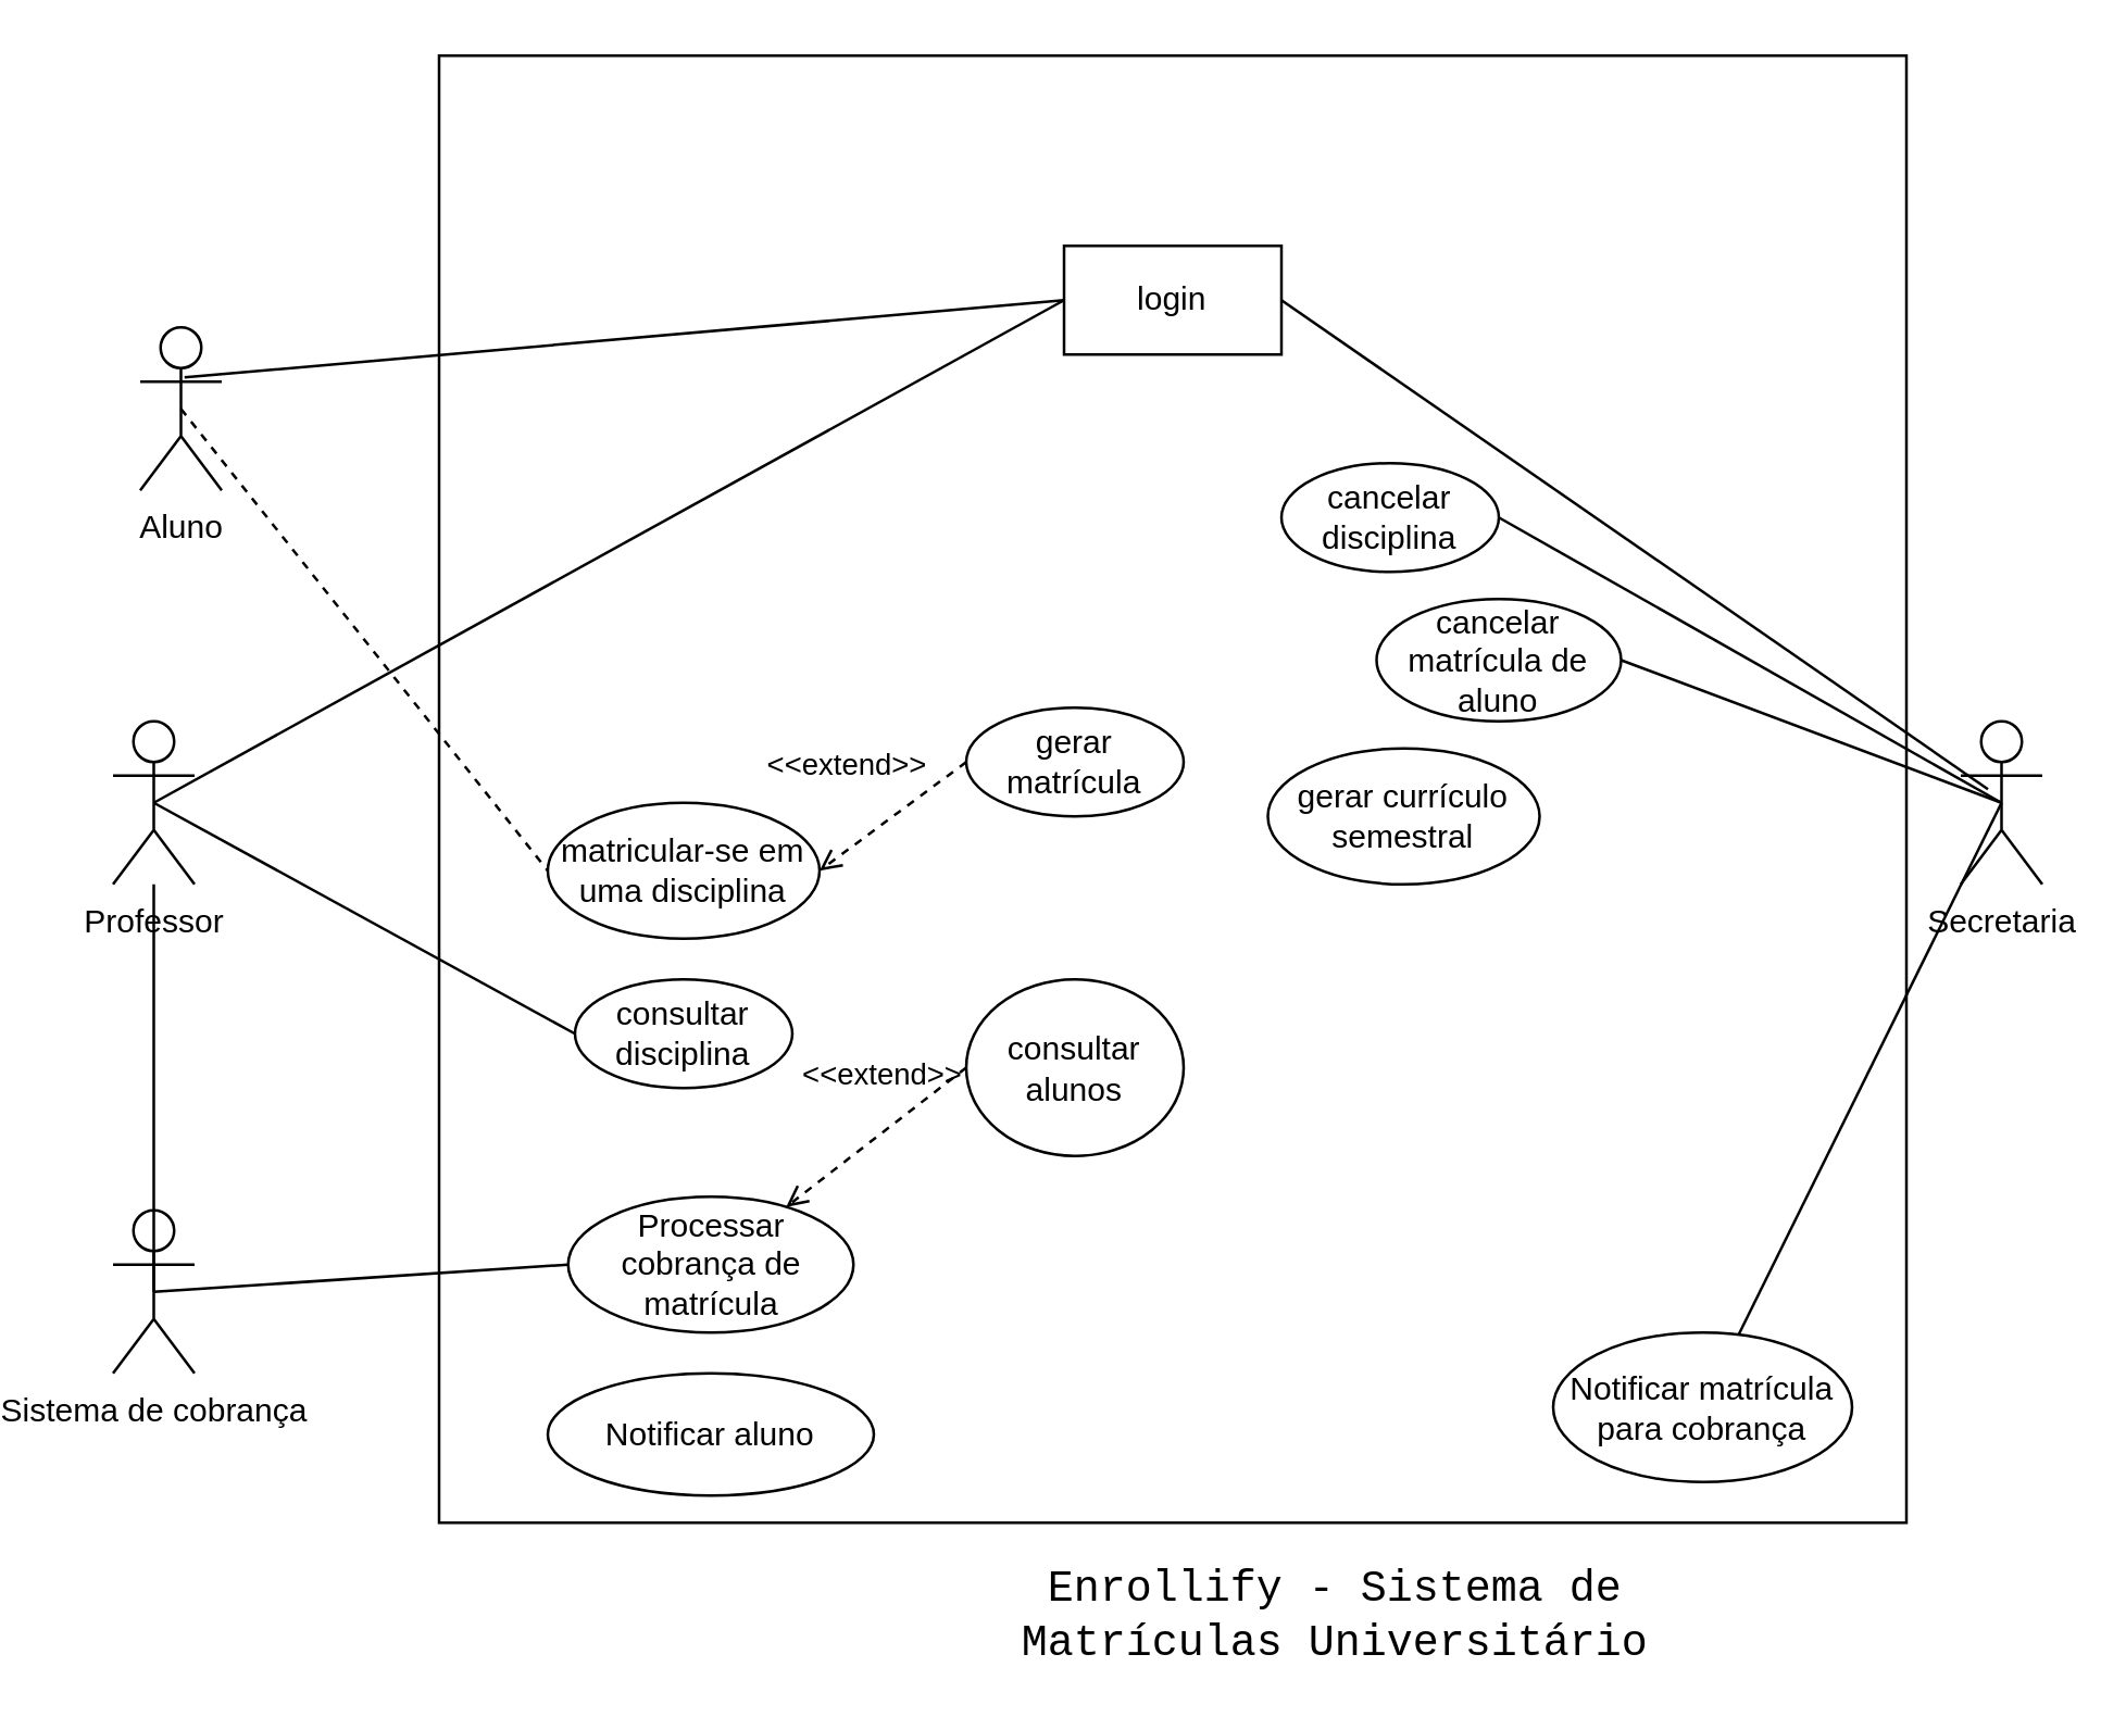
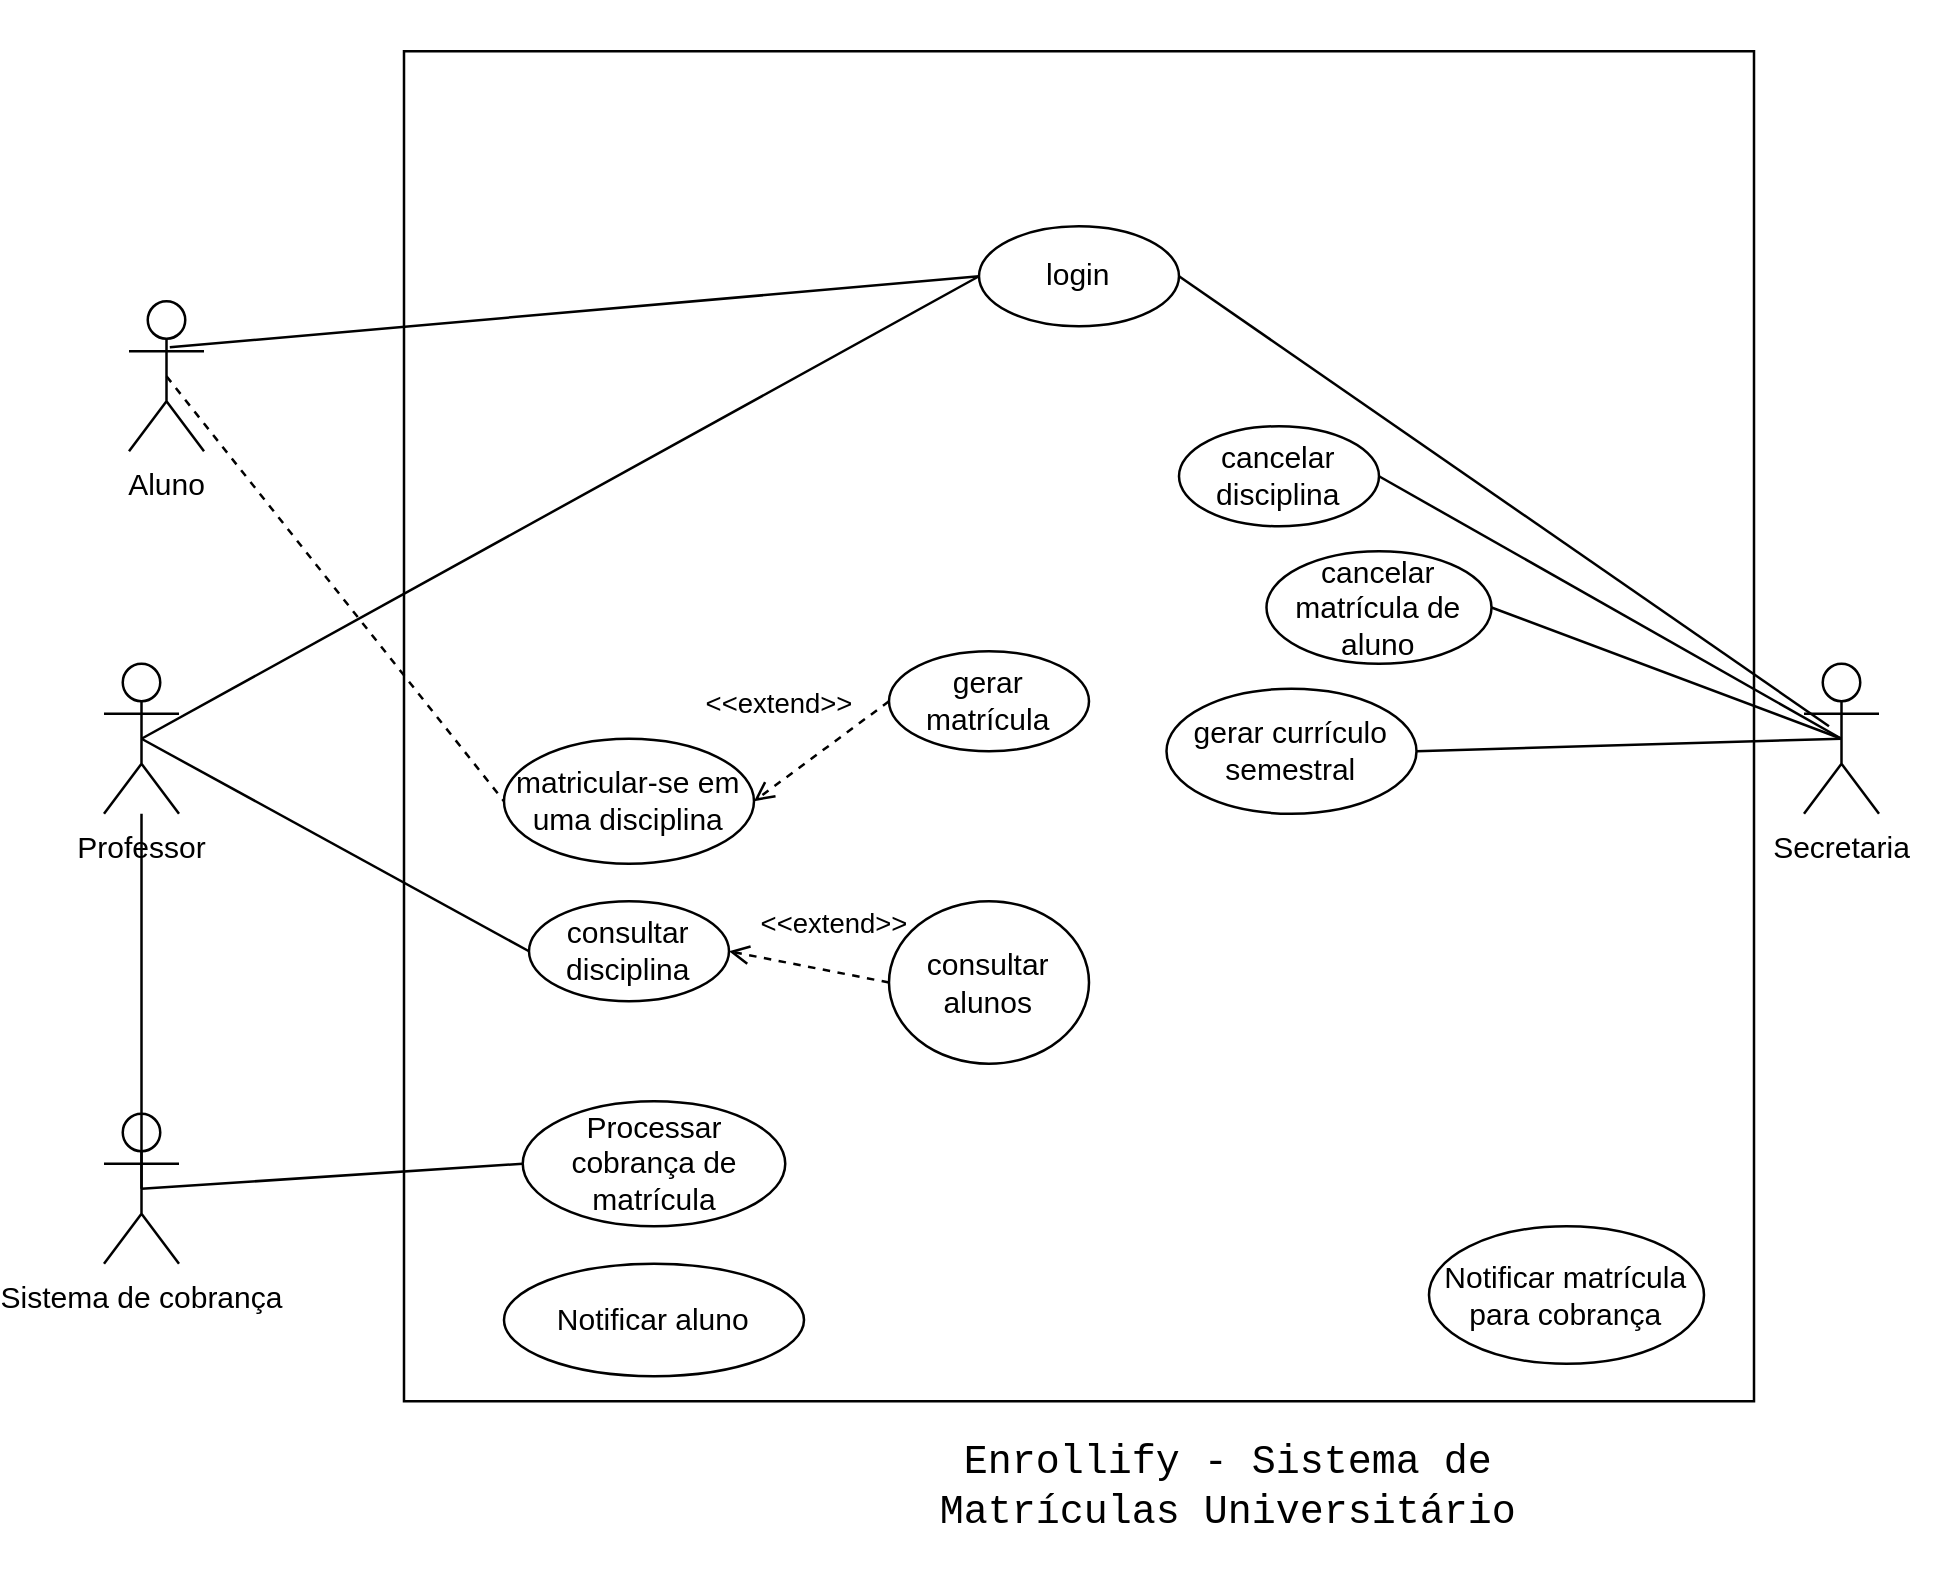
- <mxCell id="9" value="login" style="whiteSpace=wrap;html=1;rounded=0;" vertex="1" parent="1"><mxGeometry x="370" y="90" width="80" height="40" as="geometry" /></mxCell>
+ <mxCell id="9" value="login" style="ellipse;whiteSpace=wrap;html=1;" vertex="1" parent="1"><mxGeometry x="370" y="90" width="80" height="40" as="geometry" /></mxCell>
- <mxCell id="28" value="" style="endArrow=none;html=1;rounded=0;strokeColor=default;align=center;verticalAlign=middle;fontFamily=Helvetica;fontSize=11;fontColor=default;labelBackgroundColor=default;exitX=0.5;exitY=0.5;exitDx=0;exitDy=0;exitPerimeter=0;" edge="1" parent="1" source="3" target="10"><mxGeometry width="50" height="50" relative="1" as="geometry"><mxPoint x="550" y="380" as="sourcePoint" /><mxPoint x="600" y="330" as="targetPoint" /></mxGeometry></mxCell>
+ <mxCell id="28" value="" style="endArrow=none;html=1;rounded=0;strokeColor=default;align=center;verticalAlign=middle;fontFamily=Helvetica;fontSize=11;fontColor=default;labelBackgroundColor=default;entryX=1;entryY=0.5;entryDx=0;entryDy=0;exitX=0.5;exitY=0.5;exitDx=0;exitDy=0;exitPerimeter=0;" edge="1" parent="1" source="3" target="13"><mxGeometry width="50" height="50" relative="1" as="geometry"><mxPoint x="550" y="380" as="sourcePoint" /><mxPoint x="600" y="330" as="targetPoint" /></mxGeometry></mxCell>
- <mxCell id="19" value="&amp;lt;&amp;lt;extend&amp;gt;&amp;gt;" style="html=1;verticalAlign=bottom;labelBackgroundColor=none;endArrow=open;endFill=0;dashed=1;rounded=0;exitX=0;exitY=0.5;exitDx=0;exitDy=0;" edge="1" parent="1" source="18" target="7"><mxGeometry x="-0.25" y="-10" width="160" relative="1" as="geometry"><mxPoint x="367" y="450" as="sourcePoint" /><mxPoint x="431" y="450" as="targetPoint" /><mxPoint as="offset" /></mxGeometry></mxCell>
+ <mxCell id="19" value="&amp;lt;&amp;lt;extend&amp;gt;&amp;gt;" style="html=1;verticalAlign=bottom;labelBackgroundColor=none;endArrow=open;endFill=0;dashed=1;rounded=0;exitX=0;exitY=0.5;exitDx=0;exitDy=0;entryX=1;entryY=0.5;entryDx=0;entryDy=0;" edge="1" parent="1" source="18" target="17"><mxGeometry x="-0.25" y="-10" width="160" relative="1" as="geometry"><mxPoint x="367" y="450" as="sourcePoint" /><mxPoint x="431" y="450" as="targetPoint" /><mxPoint as="offset" /></mxGeometry></mxCell>
